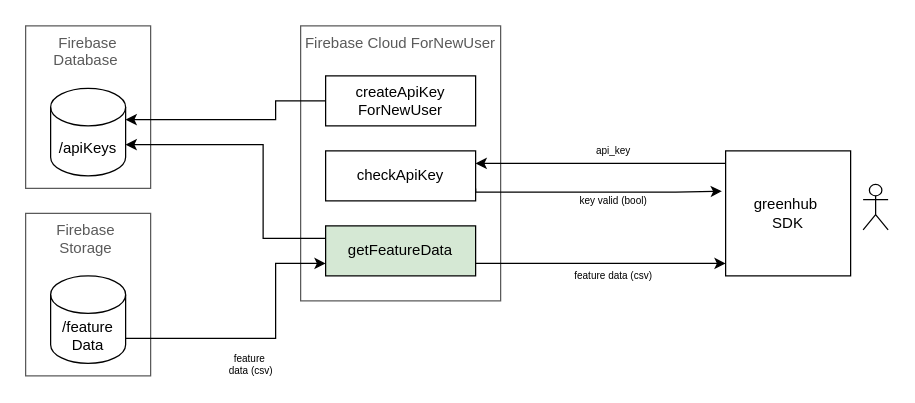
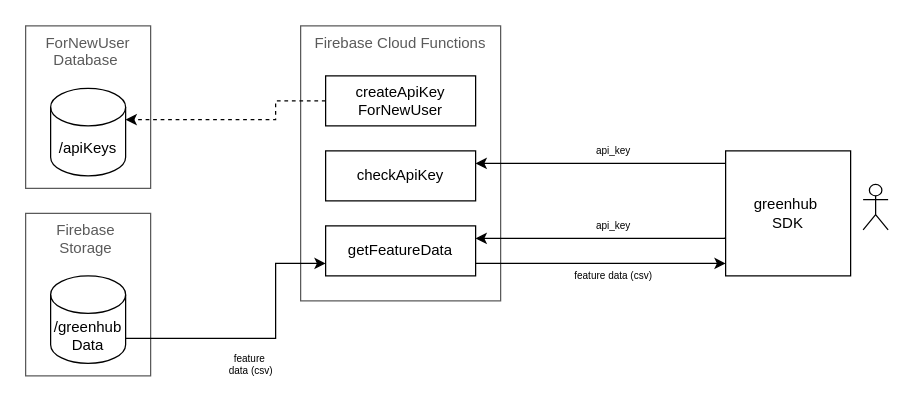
- <mxCell id="5" value="Firebase Cloud ForNewUser" style="rounded=0;whiteSpace=wrap;html=1;verticalAlign=top;strokeColor=#5a5a5a;fontColor=#5a5a5a;" parent="1" vertex="1"><mxGeometry x="240" y="20" width="160" height="220" as="geometry" /></mxCell>
+ <mxCell id="5" value="Firebase Cloud Functions" style="rounded=0;whiteSpace=wrap;html=1;verticalAlign=top;strokeColor=#5a5a5a;fontColor=#5a5a5a;" parent="1" vertex="1"><mxGeometry x="240" y="20" width="160" height="220" as="geometry" /></mxCell>
- <mxCell id="2" value="Firebase Database&amp;nbsp;" style="rounded=0;whiteSpace=wrap;html=1;verticalAlign=top;strokeColor=#5a5a5a;fontColor=#5a5a5a;" parent="1" vertex="1"><mxGeometry x="20" y="20" width="100" height="130" as="geometry" /></mxCell>
+ <mxCell id="2" value="ForNewUser Database&amp;nbsp;" style="rounded=0;whiteSpace=wrap;html=1;verticalAlign=top;strokeColor=#5a5a5a;fontColor=#5a5a5a;" parent="1" vertex="1"><mxGeometry x="20" y="20" width="100" height="130" as="geometry" /></mxCell>
- <mxCell id="18" style="edgeStyle=orthogonalEdgeStyle;rounded=0;orthogonalLoop=1;jettySize=auto;html=1;exitX=0;exitY=0.5;exitDx=0;exitDy=0;entryX=1;entryY=0;entryDx=0;entryDy=25;entryPerimeter=0;" edge="1" parent="1" source="17" target="3"><mxGeometry relative="1" as="geometry"><Array as="points"><mxPoint x="220" y="80" /><mxPoint x="220" y="95" /></Array></mxGeometry></mxCell>
+ <mxCell id="18" style="edgeStyle=orthogonalEdgeStyle;rounded=0;orthogonalLoop=1;jettySize=auto;html=1;exitX=0;exitY=0.5;exitDx=0;exitDy=0;entryX=1;entryY=0;entryDx=0;entryDy=25;entryPerimeter=0;dashed=1;" edge="1" parent="1" source="17" target="3"><mxGeometry relative="1" as="geometry"><Array as="points"><mxPoint x="220" y="80" /><mxPoint x="220" y="95" /></Array></mxGeometry></mxCell>
- <mxCell id="16" style="edgeStyle=orthogonalEdgeStyle;rounded=0;orthogonalLoop=1;jettySize=auto;html=1;exitX=0;exitY=0.25;exitDx=0;exitDy=0;entryX=1;entryY=0;entryDx=0;entryDy=45;entryPerimeter=0;" parent="1" source="13" target="3" edge="1"><mxGeometry relative="1" as="geometry"><Array as="points"><mxPoint x="210" y="190" /><mxPoint x="210" y="115" /></Array></mxGeometry></mxCell>
- <mxCell id="15" value="key valid (bool)" style="edgeStyle=orthogonalEdgeStyle;rounded=0;orthogonalLoop=1;jettySize=auto;html=1;exitX=1;exitY=0.75;exitDx=0;exitDy=0;entryX=-0.03;entryY=0.323;entryDx=0;entryDy=0;entryPerimeter=0;fontSize=8;" parent="1" source="7" target="4" edge="1"><mxGeometry x="0.13" y="-7" relative="1" as="geometry"><Array as="points"><mxPoint x="380" y="153" /><mxPoint x="540" y="153" /><mxPoint x="540" y="152" /></Array><mxPoint as="offset" /><mxPoint x="590" y="153" as="sourcePoint" /><mxPoint x="390" y="140" as="targetPoint" /></mxGeometry></mxCell>
+ <mxCell id="14" value="api_key" style="edgeStyle=orthogonalEdgeStyle;rounded=0;orthogonalLoop=1;jettySize=auto;html=1;entryX=1;entryY=0.25;entryDx=0;entryDy=0;exitX=-0.003;exitY=0.69;exitDx=0;exitDy=0;exitPerimeter=0;fontSize=8;" parent="1" source="4" target="13" edge="1"><mxGeometry x="-0.096" y="-10" relative="1" as="geometry"><Array as="points"><mxPoint x="580" y="190" /></Array><mxPoint as="offset" /><mxPoint x="570" y="320" as="sourcePoint" /><mxPoint x="450" y="260" as="targetPoint" /></mxGeometry></mxCell>
- <mxCell id="13" value="getFeatureData" style="rounded=0;whiteSpace=wrap;html=1;fillColor=#d5e8d4;" parent="1" vertex="1"><mxGeometry x="260" y="180" width="120" height="40" as="geometry" /></mxCell>
+ <mxCell id="13" value="getFeatureData" style="rounded=0;whiteSpace=wrap;html=1;" parent="1" vertex="1"><mxGeometry x="260" y="180" width="120" height="40" as="geometry" /></mxCell>
- <mxCell id="10" value="/feature&lt;div&gt;Data&lt;/div&gt;" style="shape=cylinder3;whiteSpace=wrap;html=1;boundedLbl=1;backgroundOutline=1;size=15;" parent="1" vertex="1"><mxGeometry x="40" y="220" width="60" height="70" as="geometry" /></mxCell>
+ <mxCell id="10" value="/greenhub&lt;div&gt;Data&lt;/div&gt;" style="shape=cylinder3;whiteSpace=wrap;html=1;boundedLbl=1;backgroundOutline=1;size=15;" parent="1" vertex="1"><mxGeometry x="40" y="220" width="60" height="70" as="geometry" /></mxCell>
